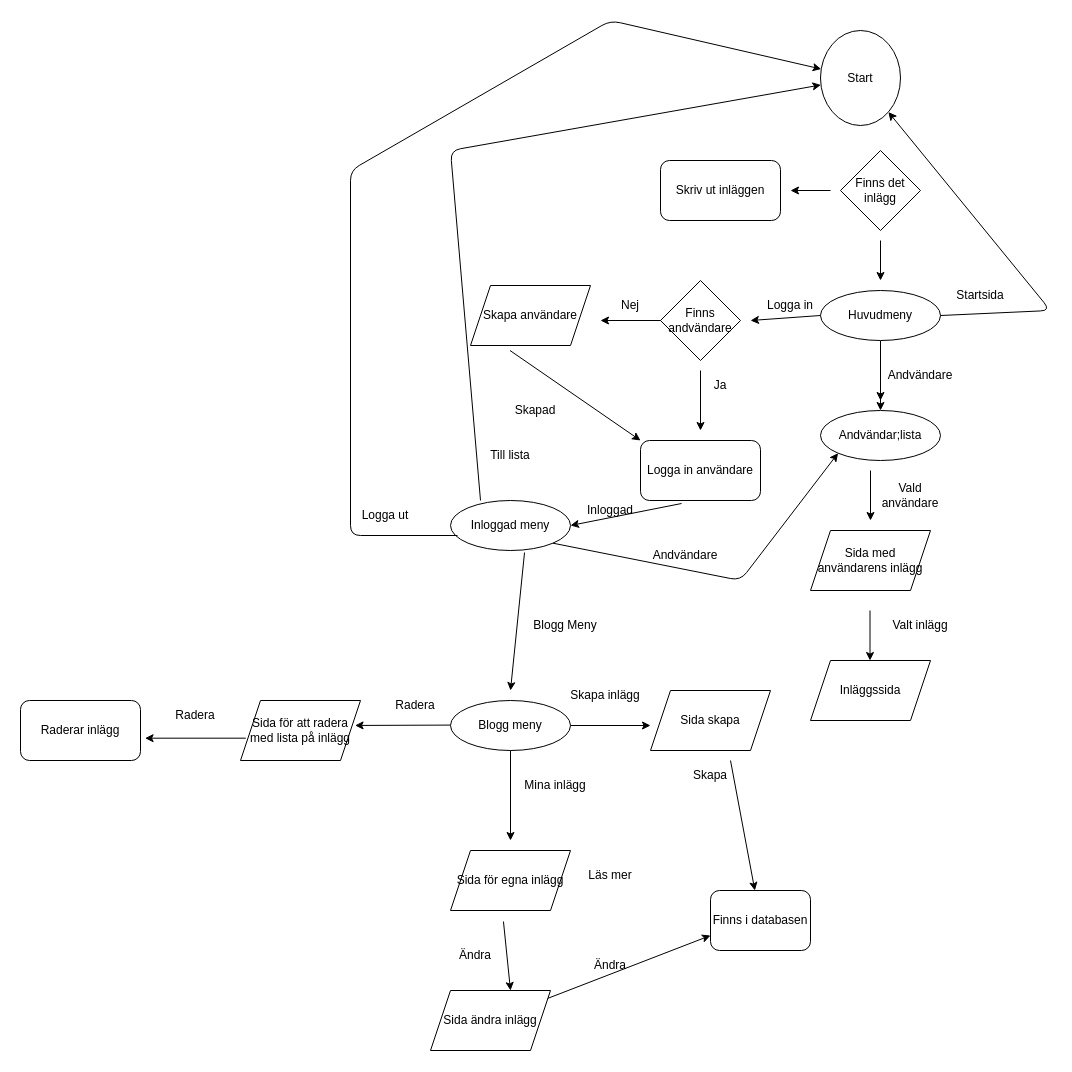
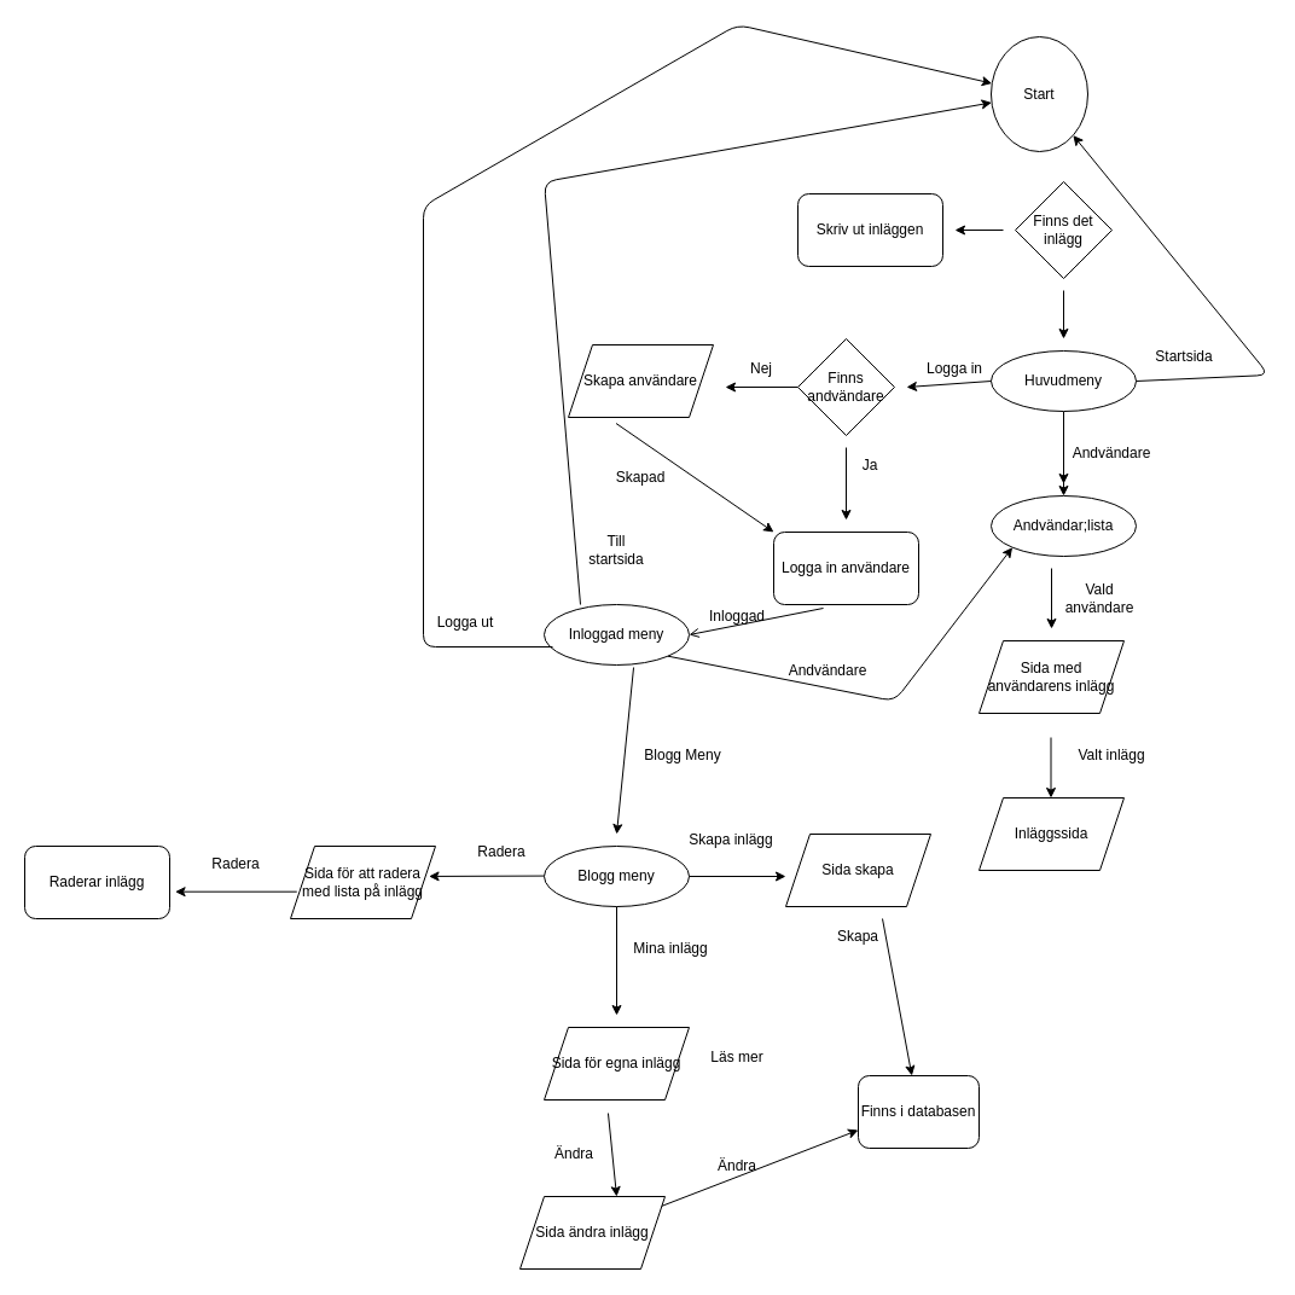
- <mxCell id="32" value="Skapad" style="text;html=1;strokeColor=none;fillColor=none;align=center;verticalAlign=middle;whiteSpace=wrap;rounded=0;" vertex="1" parent="1"><mxGeometry x="505" y="395" width="60" height="30" as="geometry" /></mxCell>
+ <mxCell id="32" value="Skapad" style="text;html=1;strokeColor=none;fillColor=none;align=center;verticalAlign=middle;whiteSpace=wrap;rounded=0;" vertex="1" parent="1"><mxGeometry x="500" y="380" width="60" height="30" as="geometry" /></mxCell>
- <mxCell id="36" value="Till lista" style="text;html=1;strokeColor=none;fillColor=none;align=center;verticalAlign=middle;whiteSpace=wrap;rounded=0;" vertex="1" parent="1"><mxGeometry x="480" y="440" width="60" height="30" as="geometry" /></mxCell>
+ <mxCell id="36" value="Till startsida" style="text;html=1;strokeColor=none;fillColor=none;align=center;verticalAlign=middle;whiteSpace=wrap;rounded=0;" vertex="1" parent="1"><mxGeometry x="480" y="440" width="60" height="30" as="geometry" /></mxCell>
- <mxCell id="29" value="" style="endArrow=classic;html=1;entryX=1;entryY=0.5;entryDx=0;entryDy=0;exitX=0.342;exitY=1.05;exitDx=0;exitDy=0;exitPerimeter=0;" edge="1" parent="1" source="28" target="30"><mxGeometry width="50" height="50" relative="1" as="geometry"><mxPoint x="690" y="510" as="sourcePoint" /><mxPoint x="690" y="570" as="targetPoint" /></mxGeometry></mxCell>
+ <mxCell id="29" value="" style="endArrow=open;html=1;entryX=1;entryY=0.5;entryDx=0;entryDy=0;exitX=0.342;exitY=1.05;exitDx=0;exitDy=0;exitPerimeter=0;" edge="1" parent="1" source="28" target="30"><mxGeometry width="50" height="50" relative="1" as="geometry"><mxPoint x="690" y="510" as="sourcePoint" /><mxPoint x="690" y="570" as="targetPoint" /></mxGeometry></mxCell>
